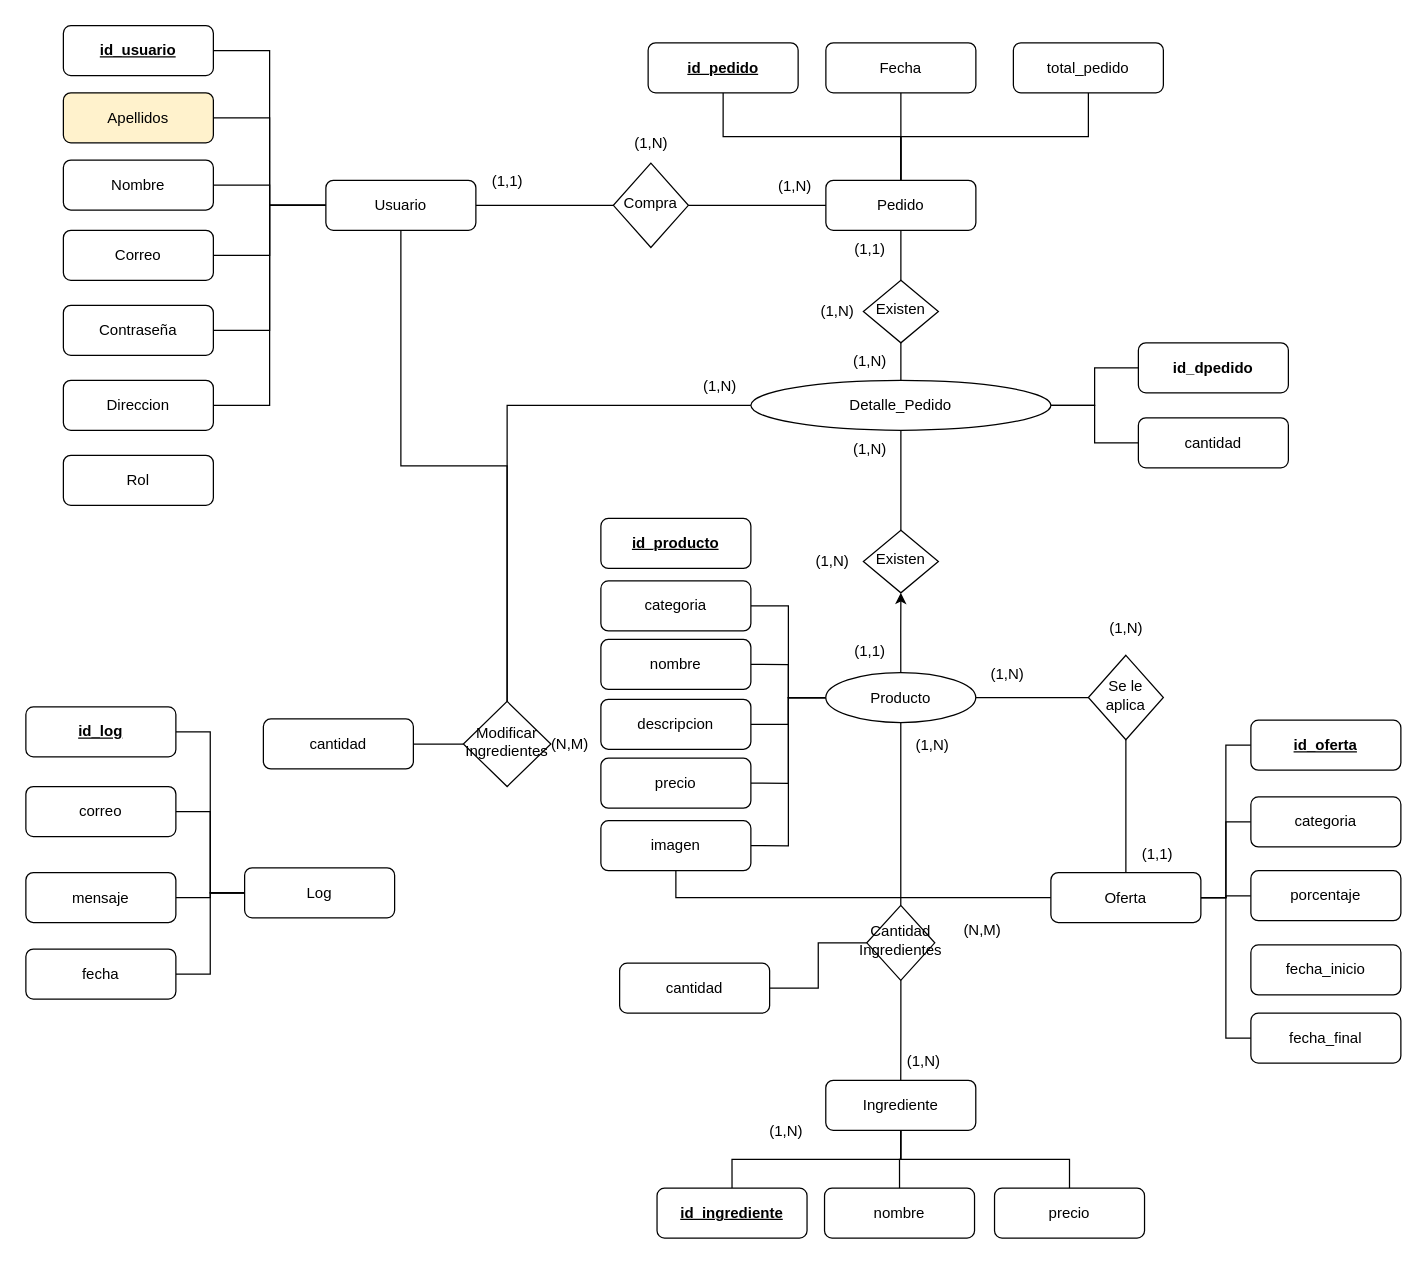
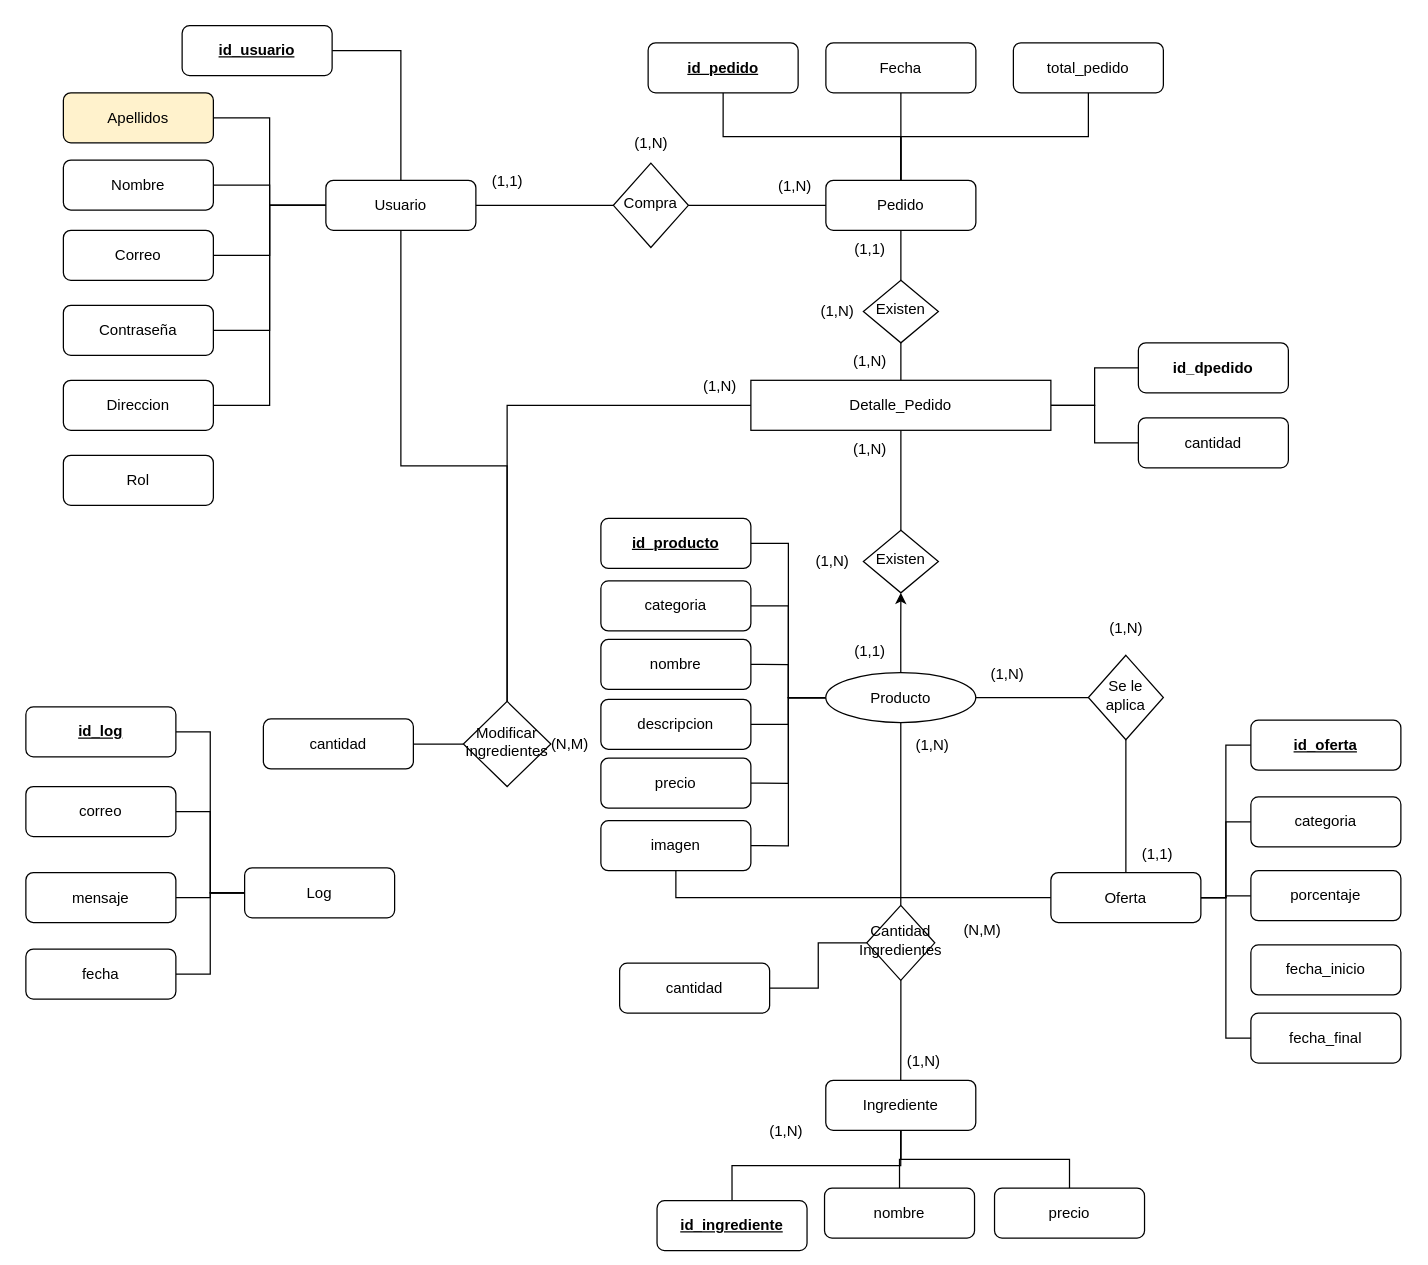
- <mxCell id="70" value="&lt;b&gt;&lt;u&gt;id_usuario&lt;/u&gt;&lt;/b&gt;" style="rounded=1;whiteSpace=wrap;html=1;fontSize=12;glass=0;strokeWidth=1;shadow=0;" parent="1" vertex="1"><mxGeometry x="50" y="20" width="120" height="40" as="geometry" /></mxCell>
+ <mxCell id="70" value="&lt;b&gt;&lt;u&gt;id_usuario&lt;/u&gt;&lt;/b&gt;" style="rounded=1;whiteSpace=wrap;html=1;fontSize=12;glass=0;strokeWidth=1;shadow=0;" parent="1" vertex="1"><mxGeometry x="145" y="20" width="120" height="40" as="geometry" /></mxCell>
- <mxCell id="33" value="Detalle_Pedido" style="ellipse;whiteSpace=wrap;html=1;" parent="1" vertex="1"><mxGeometry x="600" y="303.75" width="240" height="40" as="geometry" /></mxCell>
+ <mxCell id="33" value="Detalle_Pedido" style="rounded=0;whiteSpace=wrap;html=1;" parent="1" vertex="1"><mxGeometry x="600" y="303.75" width="240" height="40" as="geometry" /></mxCell>
+ <mxCell id="14" style="edgeStyle=orthogonalEdgeStyle;rounded=0;orthogonalLoop=1;jettySize=auto;html=1;entryX=1;entryY=0.5;entryDx=0;entryDy=0;endArrow=none;endFill=0;" parent="1" source="20" target="81" edge="1"><mxGeometry relative="1" as="geometry" /></mxCell>
- <mxCell id="85" value="&lt;u&gt;&lt;b&gt;id_ingrediente&lt;/b&gt;&lt;/u&gt;" style="rounded=1;whiteSpace=wrap;html=1;fontSize=12;glass=0;strokeWidth=1;shadow=0;" parent="1" vertex="1"><mxGeometry x="524.93" y="950" width="120" height="40" as="geometry" /></mxCell>
+ <mxCell id="85" value="&lt;u&gt;&lt;b&gt;id_ingrediente&lt;/b&gt;&lt;/u&gt;" style="rounded=1;whiteSpace=wrap;html=1;fontSize=12;glass=0;strokeWidth=1;shadow=0;" parent="1" vertex="1"><mxGeometry x="524.93" y="960" width="120" height="40" as="geometry" /></mxCell>
